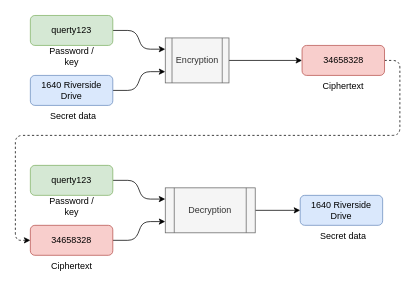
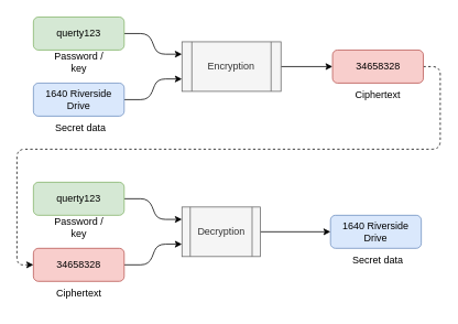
- <mxCell id="9" value="Encryption" style="shape=process;whiteSpace=wrap;html=1;backgroundOutline=1;fillColor=#f5f5f5;fontColor=#333333;strokeColor=#666666;" vertex="1" parent="1"><mxGeometry x="220" y="50" width="85" height="60" as="geometry" /></mxCell>
+ <mxCell id="9" value="Encryption" style="shape=process;whiteSpace=wrap;html=1;backgroundOutline=1;fillColor=#f5f5f5;fontColor=#333333;strokeColor=#666666;" vertex="1" parent="1"><mxGeometry x="220" y="50" width="120" height="60" as="geometry" /></mxCell>
- <mxCell id="20" value="Decryption" style="shape=process;whiteSpace=wrap;html=1;backgroundOutline=1;fillColor=#f5f5f5;fontColor=#333333;strokeColor=#666666;" vertex="1" parent="1"><mxGeometry x="220" y="250" width="120" height="60" as="geometry" /></mxCell>
+ <mxCell id="20" value="Decryption" style="shape=process;whiteSpace=wrap;html=1;backgroundOutline=1;fillColor=#f5f5f5;fontColor=#333333;strokeColor=#666666;" vertex="1" parent="1"><mxGeometry x="220" y="250" width="95" height="60" as="geometry" /></mxCell>
